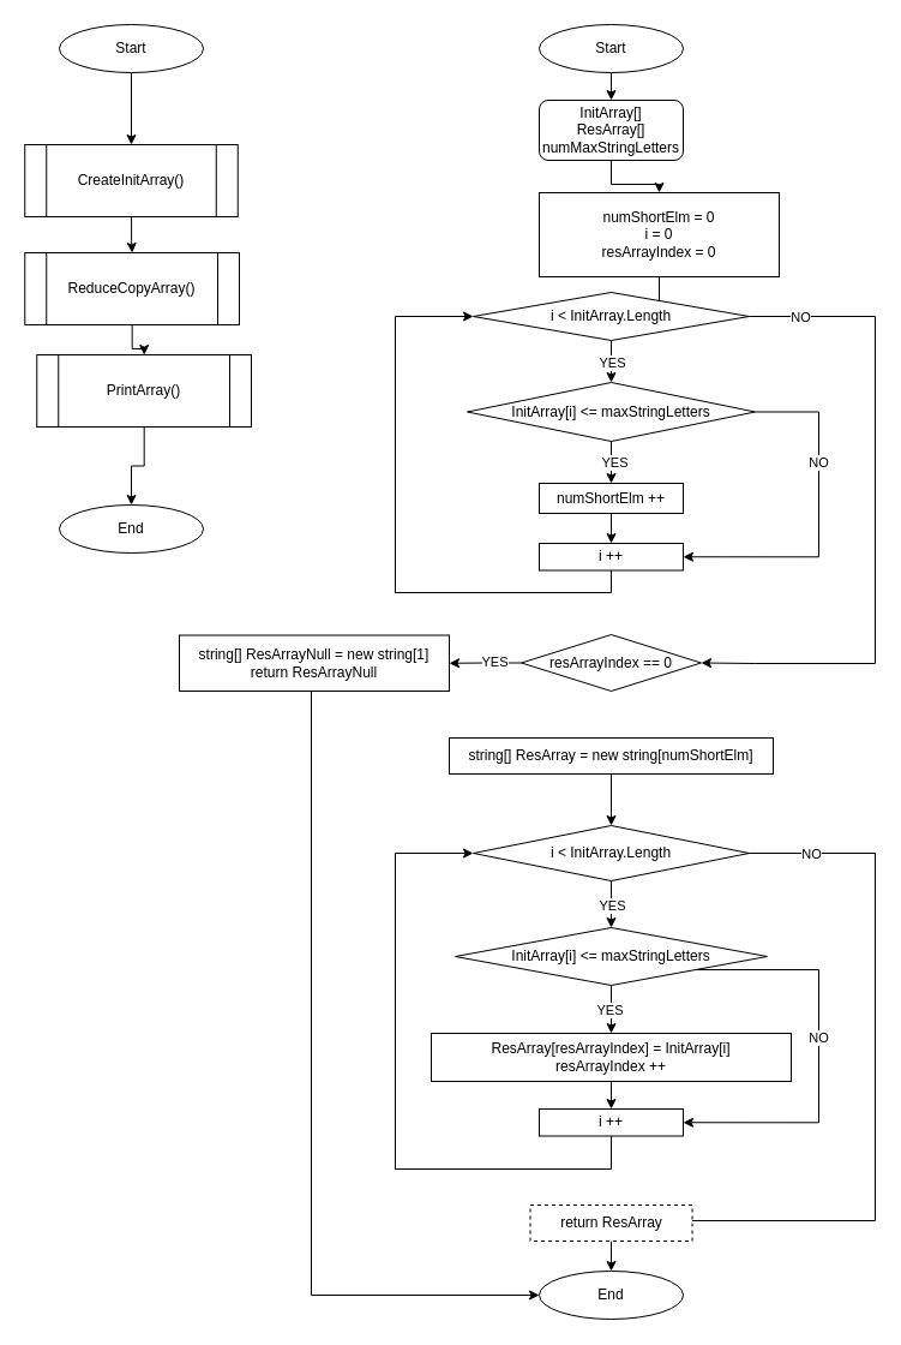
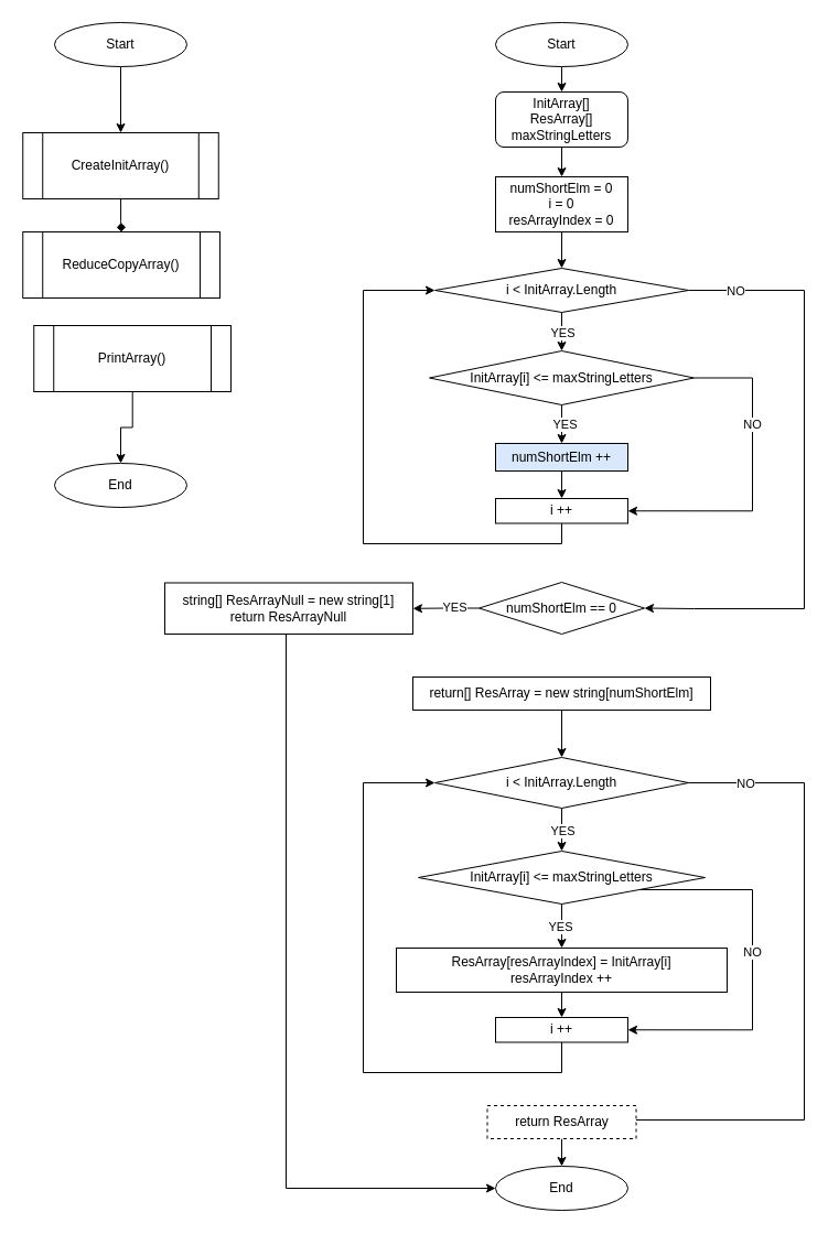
- <mxCell id="21" value="&lt;div&gt;InitArray[]&lt;/div&gt;&lt;div&gt;ResArray[]&lt;/div&gt;&lt;div&gt;numMaxStringLetters&lt;/div&gt;" style="rounded=1;whiteSpace=wrap;html=1;" vertex="1" parent="1"><mxGeometry x="449" y="83" width="120" height="50" as="geometry" /></mxCell>
+ <mxCell id="21" value="&lt;div&gt;InitArray[]&lt;/div&gt;&lt;div&gt;ResArray[]&lt;/div&gt;&lt;div&gt;maxStringLetters&lt;/div&gt;" style="rounded=1;whiteSpace=wrap;html=1;" vertex="1" parent="1"><mxGeometry x="449" y="83" width="120" height="50" as="geometry" /></mxCell>
- <mxCell id="14" value="&lt;div&gt;&lt;span style=&quot;background-color: initial;&quot;&gt;numShortElm = 0&lt;/span&gt;&lt;br&gt;&lt;/div&gt;&lt;div&gt;i = 0&lt;/div&gt;&lt;div&gt;resArrayIndex = 0&lt;/div&gt;" style="whiteSpace=wrap;html=1;" vertex="1" parent="1"><mxGeometry x="449" y="160" width="200" height="70" as="geometry" /></mxCell>
+ <mxCell id="14" value="&lt;div&gt;&lt;span style=&quot;background-color: initial;&quot;&gt;numShortElm = 0&lt;/span&gt;&lt;br&gt;&lt;/div&gt;&lt;div&gt;i = 0&lt;/div&gt;&lt;div&gt;resArrayIndex = 0&lt;/div&gt;" style="whiteSpace=wrap;html=1;" vertex="1" parent="1"><mxGeometry x="449" y="160" width="120" height="50" as="geometry" /></mxCell>
- <mxCell id="4" value="" style="edgeStyle=orthogonalEdgeStyle;rounded=0;orthogonalLoop=1;jettySize=auto;html=1;" edge="1" parent="1" source="5" target="7"><mxGeometry relative="1" as="geometry" /></mxCell>
+ <mxCell id="4" value="" style="edgeStyle=orthogonalEdgeStyle;rounded=0;orthogonalLoop=1;jettySize=auto;html=1;endArrow=diamond;" edge="1" parent="1" source="5" target="7"><mxGeometry relative="1" as="geometry" /></mxCell>
- <mxCell id="6" value="" style="edgeStyle=orthogonalEdgeStyle;rounded=0;orthogonalLoop=1;jettySize=auto;html=1;" edge="1" parent="1" source="7" target="9"><mxGeometry relative="1" as="geometry" /></mxCell>
- <mxCell id="28" value="numShortElm ++" style="whiteSpace=wrap;html=1;" vertex="1" parent="1"><mxGeometry x="449" y="402" width="120" height="25" as="geometry" /></mxCell>
+ <mxCell id="28" value="numShortElm ++" style="whiteSpace=wrap;html=1;fillColor=#dae8fc;" vertex="1" parent="1"><mxGeometry x="449" y="402" width="120" height="25" as="geometry" /></mxCell>
- <mxCell id="52" value="resArrayIndex == 0" style="rhombus;whiteSpace=wrap;html=1;" vertex="1" parent="1"><mxGeometry x="434" y="528" width="150" height="47" as="geometry" /></mxCell>
+ <mxCell id="52" value="numShortElm == 0" style="rhombus;whiteSpace=wrap;html=1;" vertex="1" parent="1"><mxGeometry x="434" y="528" width="150" height="47" as="geometry" /></mxCell>
- <mxCell id="32" value="&lt;div&gt;string[]&amp;nbsp;&lt;span style=&quot;background-color: initial;&quot;&gt;ResArray&lt;/span&gt;&lt;span style=&quot;background-color: initial;&quot;&gt;&amp;nbsp;= new string[&lt;/span&gt;&lt;span style=&quot;background-color: initial;&quot;&gt;numShortElm&lt;/span&gt;&lt;span style=&quot;background-color: initial;&quot;&gt;]&lt;/span&gt;&lt;/div&gt;" style="rounded=0;whiteSpace=wrap;html=1;" vertex="1" parent="1"><mxGeometry x="374" y="614" width="270" height="30" as="geometry" /></mxCell>
+ <mxCell id="32" value="&lt;div&gt;return[]&amp;nbsp;&lt;span style=&quot;background-color: initial;&quot;&gt;ResArray&lt;/span&gt;&lt;span style=&quot;background-color: initial;&quot;&gt;&amp;nbsp;= new string[&lt;/span&gt;&lt;span style=&quot;background-color: initial;&quot;&gt;numShortElm&lt;/span&gt;&lt;span style=&quot;background-color: initial;&quot;&gt;]&lt;/span&gt;&lt;/div&gt;" style="rounded=0;whiteSpace=wrap;html=1;" vertex="1" parent="1"><mxGeometry x="374" y="614" width="270" height="30" as="geometry" /></mxCell>
